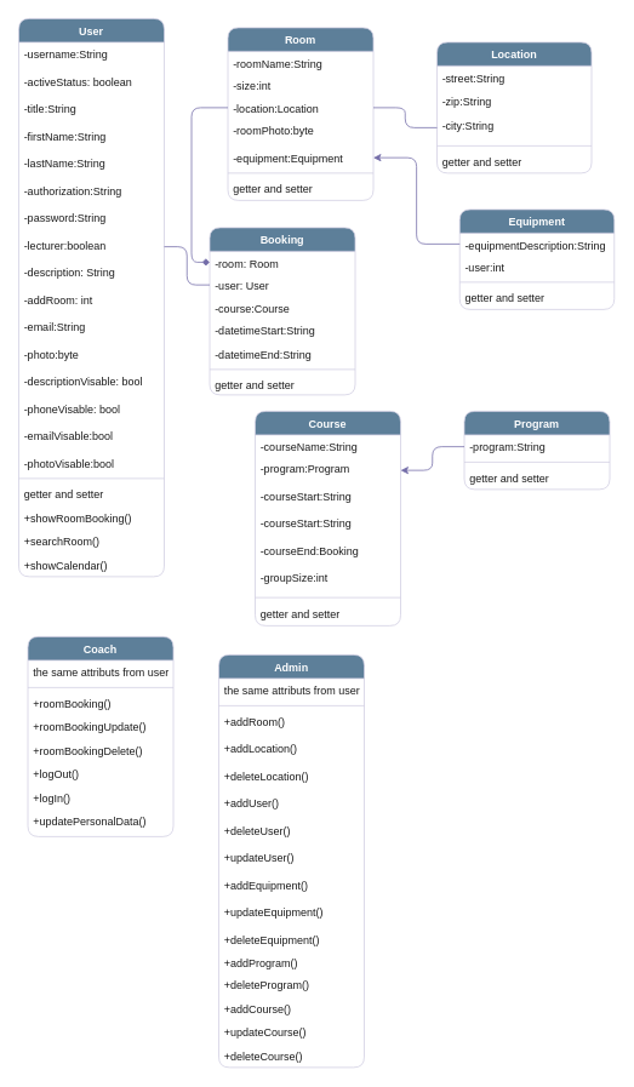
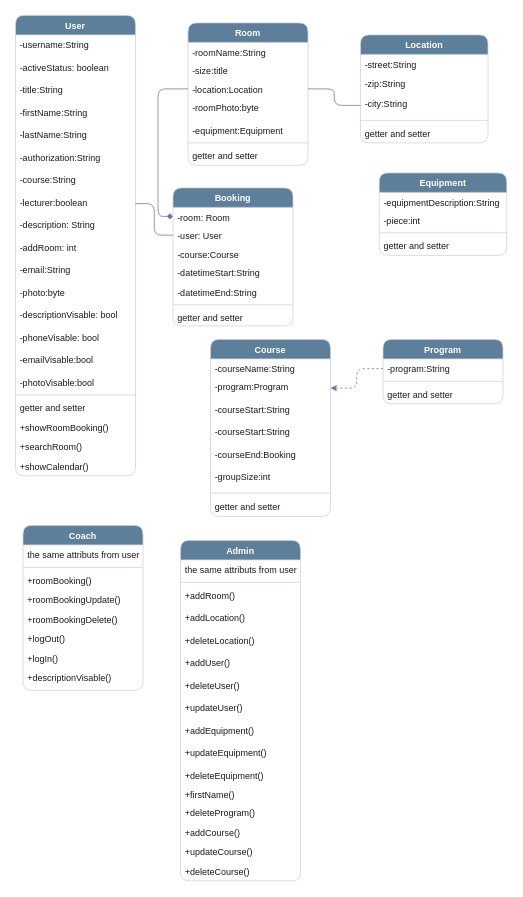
- <mxCell id="44" value="-size:int" style="text;strokeColor=none;fillColor=none;align=left;verticalAlign=top;spacingLeft=4;spacingRight=4;overflow=hidden;rotatable=0;points=[[0,0.5],[1,0.5]];portConstraint=eastwest;fontColor=#1A1A1A;rounded=1;" parent="42" vertex="1"><mxGeometry y="50" width="160" height="26" as="geometry" /></mxCell>
+ <mxCell id="44" value="-size:title" style="text;strokeColor=none;fillColor=none;align=left;verticalAlign=top;spacingLeft=4;spacingRight=4;overflow=hidden;rotatable=0;points=[[0,0.5],[1,0.5]];portConstraint=eastwest;fontColor=#1A1A1A;rounded=1;" parent="42" vertex="1"><mxGeometry y="50" width="160" height="26" as="geometry" /></mxCell>
- <mxCell id="57" style="edgeStyle=orthogonalEdgeStyle;curved=0;rounded=1;sketch=0;orthogonalLoop=1;jettySize=auto;html=1;exitX=0;exitY=0.5;exitDx=0;exitDy=0;entryX=1;entryY=0.5;entryDx=0;entryDy=0;strokeColor=#736CA8;fontColor=#1A1A1A;" parent="1" source="34" target="47" edge="1"><mxGeometry relative="1" as="geometry" /></mxCell>
- <mxCell id="9" value="-password:String" style="text;strokeColor=none;fillColor=none;align=left;verticalAlign=top;spacingLeft=4;spacingRight=4;overflow=hidden;rotatable=0;points=[[0,0.5],[1,0.5]];portConstraint=eastwest;fontColor=#1A1A1A;rounded=1;" parent="2" vertex="1"><mxGeometry y="206" width="160" height="30" as="geometry" /></mxCell>
+ <mxCell id="9" value="-course:String" style="text;strokeColor=none;fillColor=none;align=left;verticalAlign=top;spacingLeft=4;spacingRight=4;overflow=hidden;rotatable=0;points=[[0,0.5],[1,0.5]];portConstraint=eastwest;fontColor=#1A1A1A;rounded=1;" parent="2" vertex="1"><mxGeometry y="206" width="160" height="30" as="geometry" /></mxCell>
- <mxCell id="35" value="-user:int" style="text;strokeColor=none;fillColor=none;align=left;verticalAlign=top;spacingLeft=4;spacingRight=4;overflow=hidden;rotatable=0;points=[[0,0.5],[1,0.5]];portConstraint=eastwest;fontColor=#1A1A1A;rounded=1;" parent="33" vertex="1"><mxGeometry y="50" width="170" height="26" as="geometry" /></mxCell>
+ <mxCell id="35" value="-piece:int" style="text;strokeColor=none;fillColor=none;align=left;verticalAlign=top;spacingLeft=4;spacingRight=4;overflow=hidden;rotatable=0;points=[[0,0.5],[1,0.5]];portConstraint=eastwest;fontColor=#1A1A1A;rounded=1;" parent="33" vertex="1"><mxGeometry y="50" width="170" height="26" as="geometry" /></mxCell>
- <mxCell id="68" style="edgeStyle=orthogonalEdgeStyle;curved=0;rounded=1;sketch=0;orthogonalLoop=1;jettySize=auto;html=1;exitX=0;exitY=0.5;exitDx=0;exitDy=0;entryX=1;entryY=0.5;entryDx=0;entryDy=0;strokeColor=#736CA8;fontColor=#1A1A1A;" parent="1" source="39" target="26" edge="1"><mxGeometry relative="1" as="geometry" /></mxCell>
+ <mxCell id="68" style="edgeStyle=orthogonalEdgeStyle;curved=0;rounded=1;sketch=0;orthogonalLoop=1;jettySize=auto;html=1;exitX=0;exitY=0.5;exitDx=0;exitDy=0;entryX=1;entryY=0.5;entryDx=0;entryDy=0;strokeColor=#736CA8;fontColor=#1A1A1A;dashed=1;" parent="1" source="39" target="26" edge="1"><mxGeometry relative="1" as="geometry" /></mxCell>
- <mxCell id="77" value="+updatePersonalData()" style="text;strokeColor=none;fillColor=none;align=left;verticalAlign=top;spacingLeft=4;spacingRight=4;overflow=hidden;rotatable=0;points=[[0,0.5],[1,0.5]];portConstraint=eastwest;fontColor=#1A1A1A;rounded=1;" parent="69" vertex="1"><mxGeometry y="190" width="160" height="30" as="geometry" /></mxCell>
+ <mxCell id="77" value="+descriptionVisable()" style="text;strokeColor=none;fillColor=none;align=left;verticalAlign=top;spacingLeft=4;spacingRight=4;overflow=hidden;rotatable=0;points=[[0,0.5],[1,0.5]];portConstraint=eastwest;fontColor=#1A1A1A;rounded=1;" parent="69" vertex="1"><mxGeometry y="190" width="160" height="30" as="geometry" /></mxCell>
- <mxCell id="90" value="+addProgram()" style="text;strokeColor=none;fillColor=none;align=left;verticalAlign=top;spacingLeft=4;spacingRight=4;overflow=hidden;rotatable=0;points=[[0,0.5],[1,0.5]];portConstraint=eastwest;fontColor=#1A1A1A;rounded=1;" parent="78" vertex="1"><mxGeometry y="326" width="160" height="24" as="geometry" /></mxCell>
+ <mxCell id="90" value="+firstName()" style="text;strokeColor=none;fillColor=none;align=left;verticalAlign=top;spacingLeft=4;spacingRight=4;overflow=hidden;rotatable=0;points=[[0,0.5],[1,0.5]];portConstraint=eastwest;fontColor=#1A1A1A;rounded=1;" parent="78" vertex="1"><mxGeometry y="326" width="160" height="24" as="geometry" /></mxCell>
